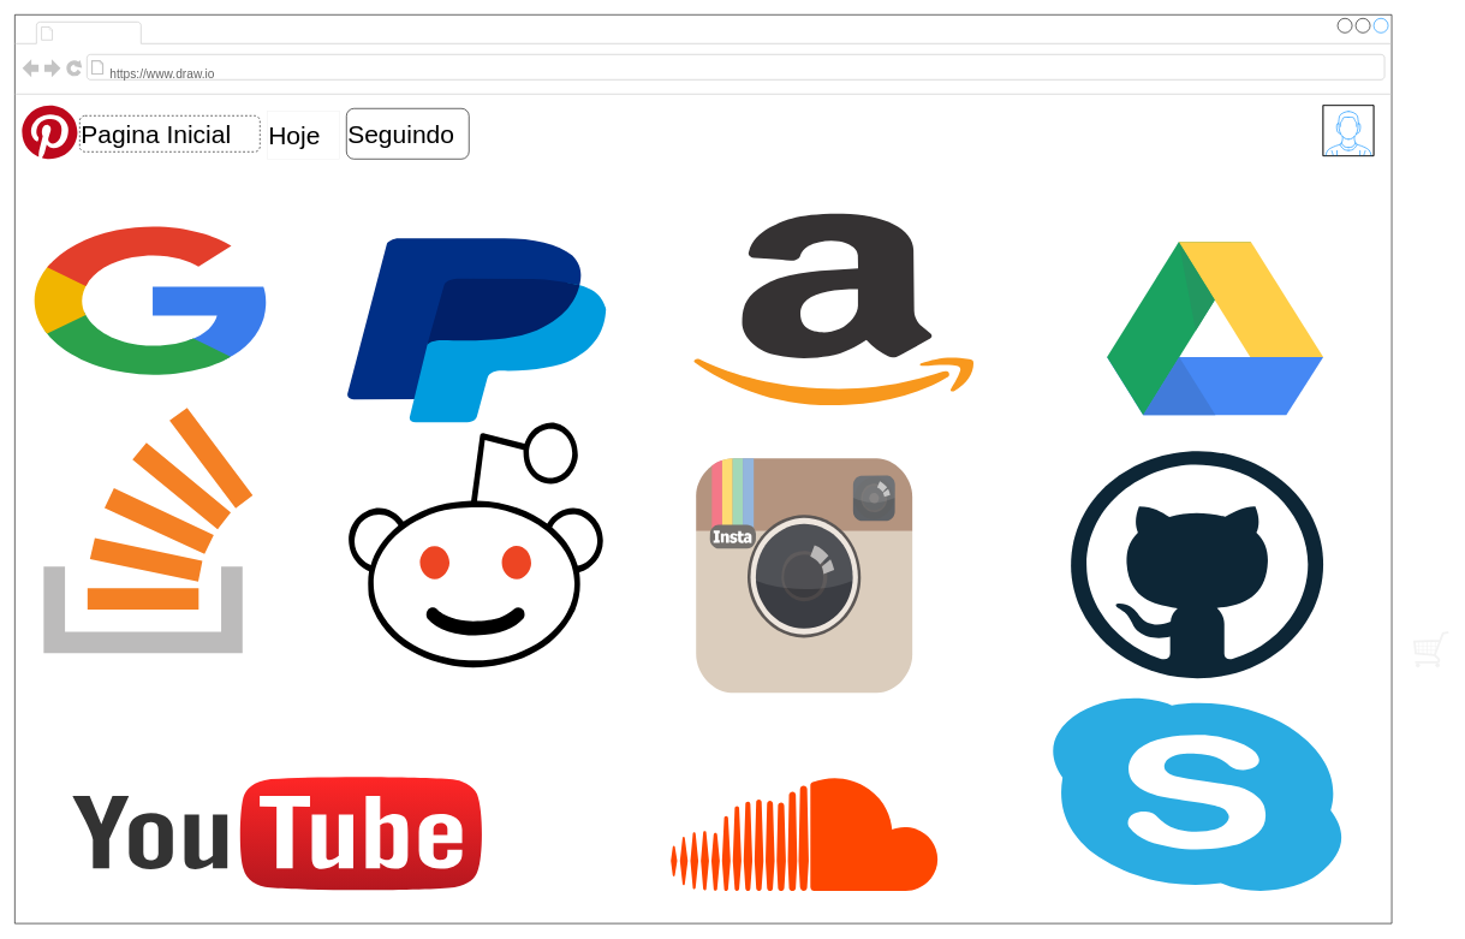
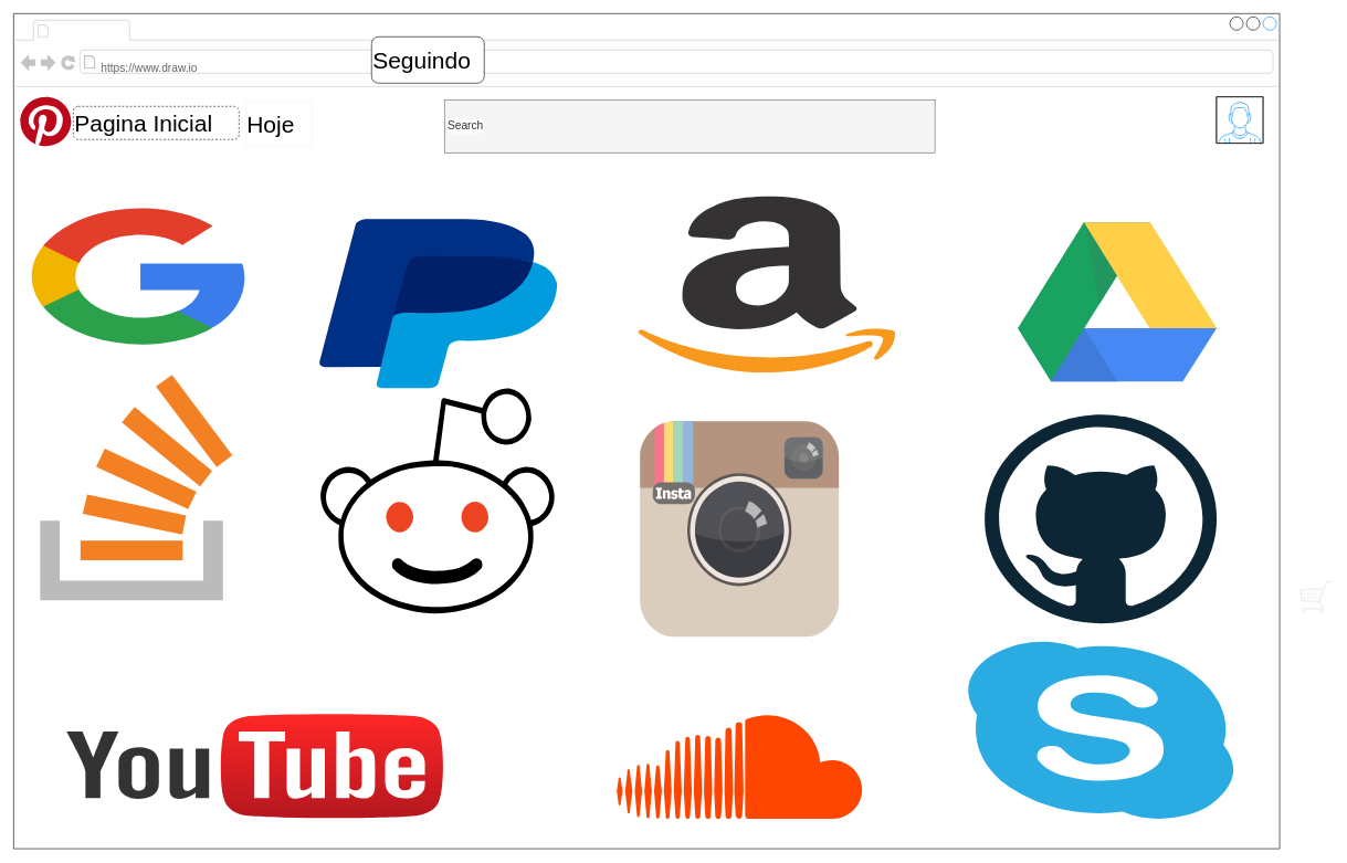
- <mxCell id="7" value="Seguindo" style="rounded=1;whiteSpace=wrap;html=1;shadow=0;labelBackgroundColor=#FFFFFF;strokeWidth=1;fontSize=35;align=left;" vertex="1" parent="3"><mxGeometry x="460" y="130" width="170" height="70" as="geometry" /></mxCell>
+ <mxCell id="7" value="Seguindo" style="rounded=1;whiteSpace=wrap;html=1;shadow=0;labelBackgroundColor=#FFFFFF;strokeWidth=1;fontSize=35;align=left;" vertex="1" parent="3"><mxGeometry x="540" y="35" width="170" height="70" as="geometry" /></mxCell>
+ <mxCell id="9" value="Search" style="strokeWidth=1;shadow=0;dashed=0;align=center;html=1;shape=mxgraph.mockup.forms.PesquisarBox;strokeColor=#666666;mainText=;strokeColor2=#008cff;fontColor=#333333;fontSize=17;align=left;spacingLeft=3;labelBackgroundColor=#FFFFFF;fillColor=#f5f5f5;" vertex="1" parent="3"><mxGeometry x="650" y="130" width="740" height="80" as="geometry" /></mxCell>
